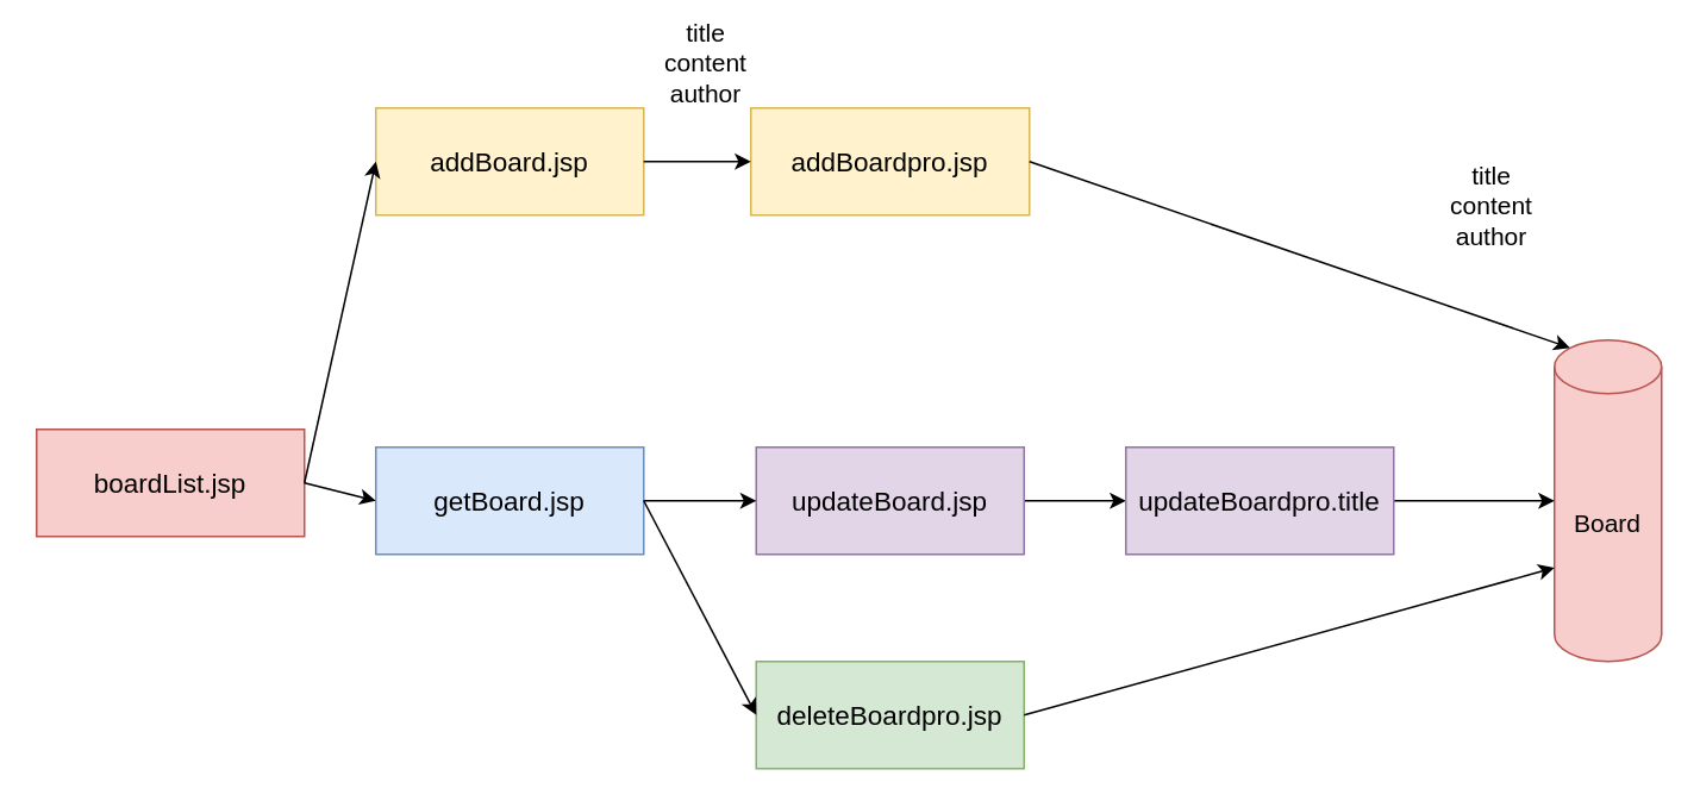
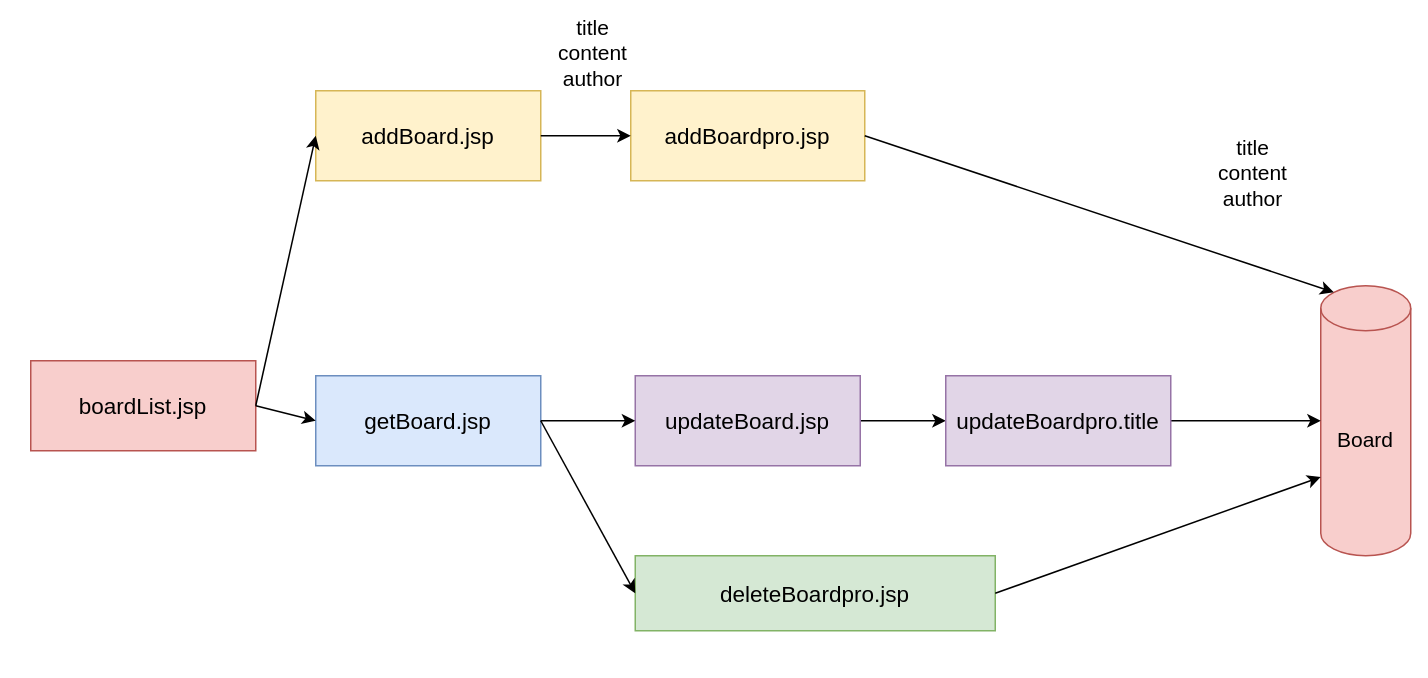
- <mxCell id="5" value="&lt;font style=&quot;font-size: 14px;&quot;&gt;Board&lt;/font&gt;" style="shape=cylinder3;whiteSpace=wrap;html=1;boundedLbl=1;backgroundOutline=1;size=15;fillColor=#f8cecc;strokeColor=#b85450;" vertex="1" parent="1"><mxGeometry x="870" y="190" width="60" height="180" as="geometry" /></mxCell>
+ <mxCell id="5" value="&lt;font style=&quot;font-size: 14px;&quot;&gt;Board&lt;/font&gt;" style="shape=cylinder3;whiteSpace=wrap;html=1;boundedLbl=1;backgroundOutline=1;size=15;fillColor=#f8cecc;strokeColor=#b85450;" vertex="1" parent="1"><mxGeometry x="880" y="190" width="60" height="180" as="geometry" /></mxCell>
- <mxCell id="15" value="&lt;span style=&quot;font-size: 15px;&quot;&gt;deleteBoardpro.jsp&lt;/span&gt;" style="rounded=0;whiteSpace=wrap;html=1;fillColor=#d5e8d4;strokeColor=#82b366;" vertex="1" parent="1"><mxGeometry x="423" y="370" width="150" height="60" as="geometry" /></mxCell>
+ <mxCell id="15" value="&lt;span style=&quot;font-size: 15px;&quot;&gt;deleteBoardpro.jsp&lt;/span&gt;" style="rounded=0;whiteSpace=wrap;html=1;fillColor=#d5e8d4;strokeColor=#82b366;" vertex="1" parent="1"><mxGeometry x="423" y="370" width="240" height="50" as="geometry" /></mxCell>
